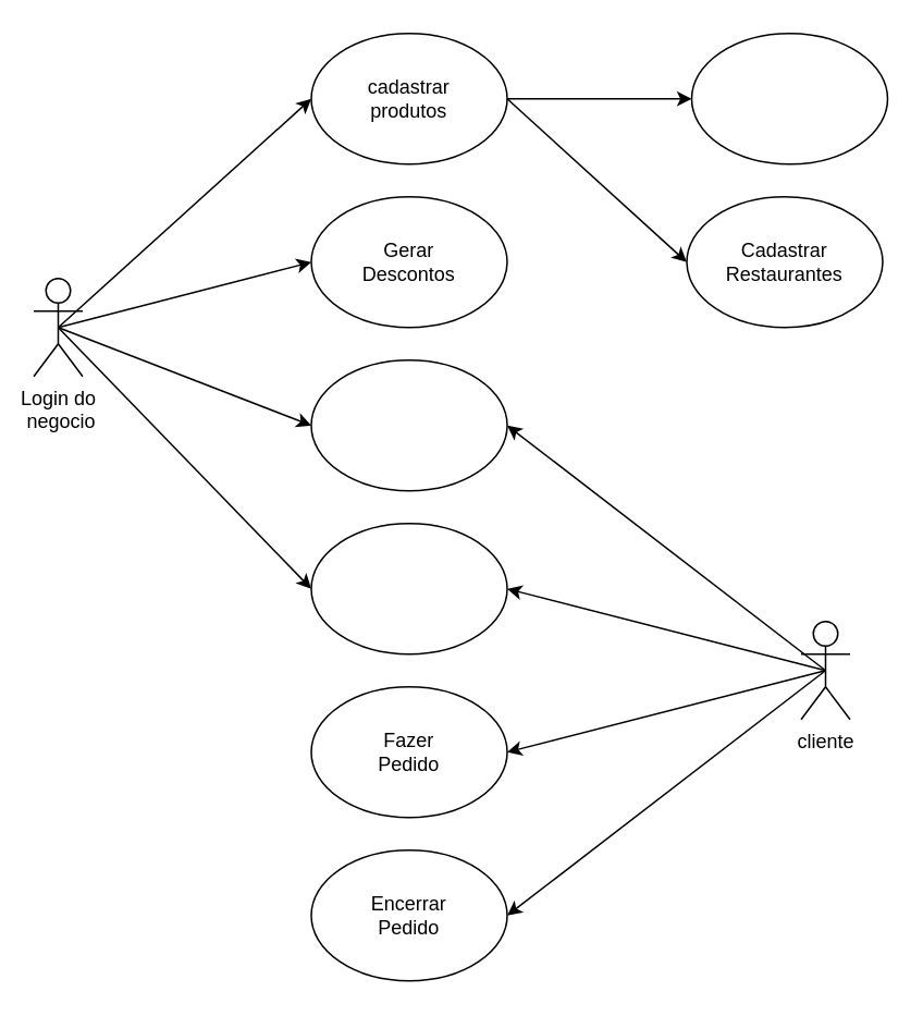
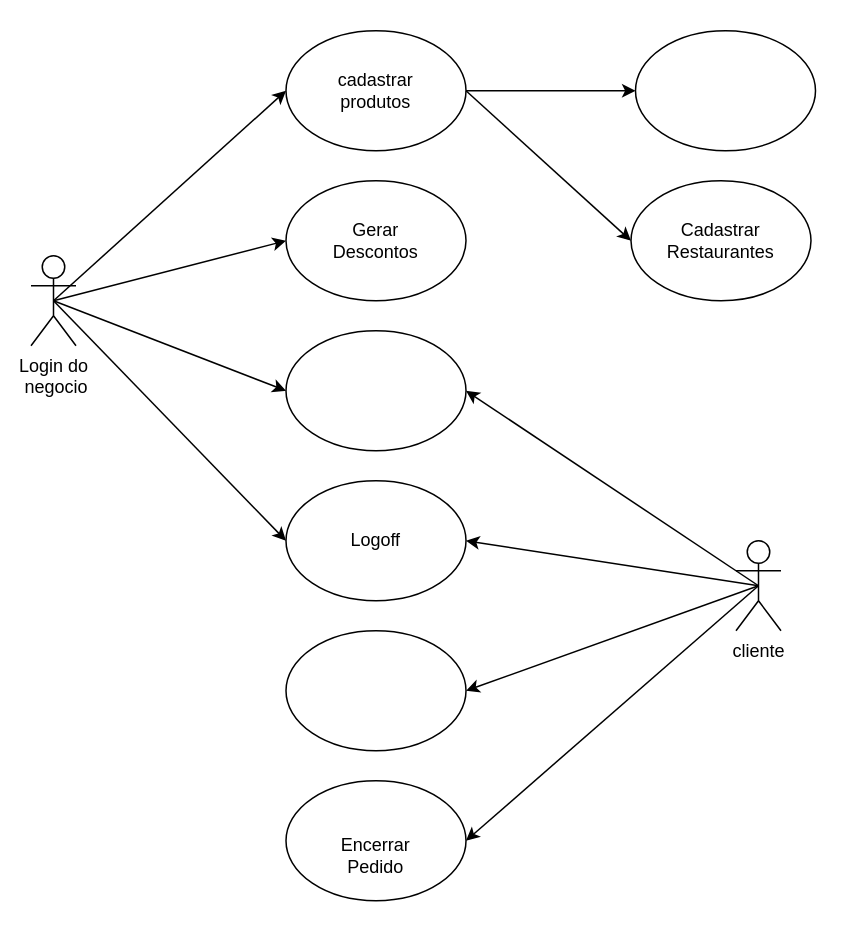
+ <mxCell id="19" value="Logoff" style="text;html=1;strokeColor=none;fillColor=none;align=center;verticalAlign=middle;whiteSpace=wrap;rounded=0;" parent="1" vertex="1"><mxGeometry x="230" y="350" width="40" height="20" as="geometry" /></mxCell>
- <mxCell id="7" value="cliente&lt;br&gt;" style="shape=umlActor;verticalLabelPosition=bottom;labelBackgroundColor=#ffffff;verticalAlign=top;html=1;outlineConnect=0;" parent="1" vertex="1"><mxGeometry x="490" y="380" width="30" height="60" as="geometry" /></mxCell>
+ <mxCell id="7" value="cliente&lt;br&gt;" style="shape=umlActor;verticalLabelPosition=bottom;labelBackgroundColor=#ffffff;verticalAlign=top;html=1;outlineConnect=0;" parent="1" vertex="1"><mxGeometry x="490" y="360" width="30" height="60" as="geometry" /></mxCell>
- <mxCell id="20" value="Fazer Pedido" style="text;html=1;strokeColor=none;fillColor=none;align=center;verticalAlign=middle;whiteSpace=wrap;rounded=0;" parent="1" vertex="1"><mxGeometry x="230" y="450" width="40" height="20" as="geometry" /></mxCell>
- <mxCell id="21" value="Encerrar&lt;br&gt;Pedido" style="text;html=1;strokeColor=none;fillColor=none;align=center;verticalAlign=middle;whiteSpace=wrap;rounded=0;" parent="1" vertex="1"><mxGeometry x="230" y="550" width="40" height="20" as="geometry" /></mxCell>
+ <mxCell id="21" value="Encerrar&lt;br&gt;Pedido" style="text;html=1;strokeColor=none;fillColor=none;align=center;verticalAlign=middle;whiteSpace=wrap;rounded=0;" parent="1" vertex="1"><mxGeometry x="230" y="560" width="40" height="20" as="geometry" /></mxCell>
